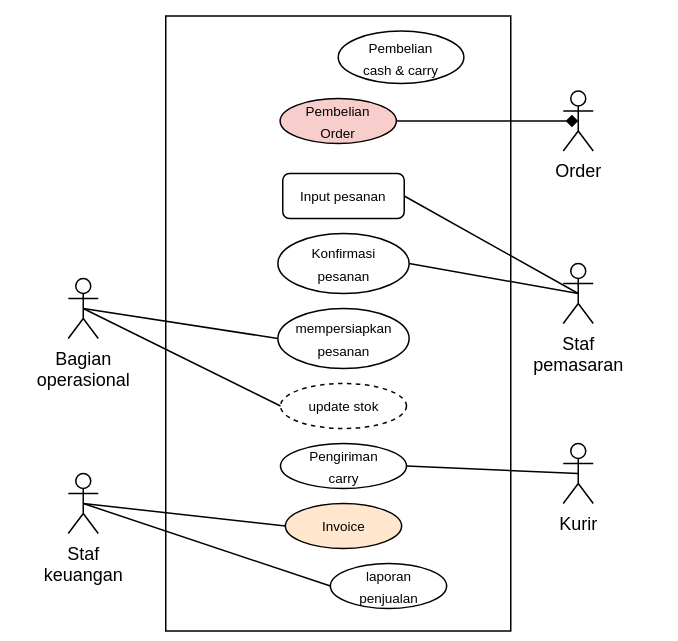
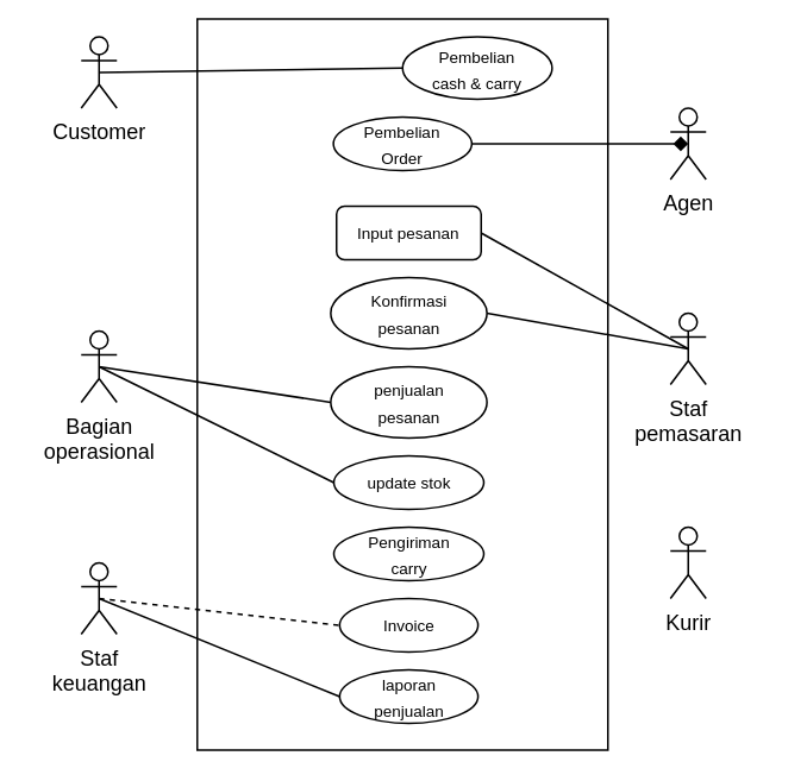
+ <mxCell id="10" value="" style="endArrow=none;html=1;exitX=0.5;exitY=0.5;exitDx=0;exitDy=0;exitPerimeter=0;entryX=0;entryY=0.5;entryDx=0;entryDy=0;" edge="1" parent="1" source="3" target="9"><mxGeometry width="50" height="50" relative="1" as="geometry"><mxPoint x="205" y="175" as="sourcePoint" /><mxPoint x="255" y="125" as="targetPoint" /></mxGeometry></mxCell>
+ <mxCell id="3" value="Customer" style="shape=umlActor;verticalLabelPosition=bottom;verticalAlign=top;html=1;outlineConnect=0;" vertex="1" parent="1"><mxGeometry x="45" y="20" width="20" height="40" as="geometry" /></mxCell>
- <mxCell id="11" value="&lt;font style=&quot;font-size: 9px&quot;&gt;Pembelian&lt;br&gt;Order&lt;br&gt;&lt;/font&gt;" style="ellipse;whiteSpace=wrap;html=1;fillColor=#f8cecc;" vertex="1" parent="1"><mxGeometry x="186.25" y="65" width="77.5" height="30" as="geometry" /></mxCell>
+ <mxCell id="11" value="&lt;font style=&quot;font-size: 9px&quot;&gt;Pembelian&lt;br&gt;Order&lt;br&gt;&lt;/font&gt;" style="ellipse;whiteSpace=wrap;html=1;" vertex="1" parent="1"><mxGeometry x="186.25" y="65" width="77.5" height="30" as="geometry" /></mxCell>
- <mxCell id="8" value="Order" style="shape=umlActor;verticalLabelPosition=bottom;verticalAlign=top;html=1;outlineConnect=0;" vertex="1" parent="1"><mxGeometry x="375" y="60" width="20" height="40" as="geometry" /></mxCell>
+ <mxCell id="8" value="Agen" style="shape=umlActor;verticalLabelPosition=bottom;verticalAlign=top;html=1;outlineConnect=0;" vertex="1" parent="1"><mxGeometry x="375" y="60" width="20" height="40" as="geometry" /></mxCell>
- <mxCell id="19" value="&lt;font style=&quot;font-size: 9px&quot;&gt;&lt;font style=&quot;font-size: 9px&quot;&gt;mempersiapkan&lt;br&gt;&lt;/font&gt;pesanan&lt;br&gt;&lt;/font&gt;" style="ellipse;whiteSpace=wrap;html=1;" vertex="1" parent="1"><mxGeometry x="184.75" y="205" width="87.5" height="40" as="geometry" /></mxCell>
+ <mxCell id="19" value="&lt;font style=&quot;font-size: 9px&quot;&gt;&lt;font style=&quot;font-size: 9px&quot;&gt;penjualan&lt;br&gt;&lt;/font&gt;pesanan&lt;br&gt;&lt;/font&gt;" style="ellipse;whiteSpace=wrap;html=1;" vertex="1" parent="1"><mxGeometry x="184.75" y="205" width="87.5" height="40" as="geometry" /></mxCell>
- <mxCell id="20" value="&lt;font&gt;&lt;font style=&quot;font-size: 9px&quot;&gt;update stok&lt;/font&gt;&lt;br&gt;&lt;/font&gt;" style="ellipse;whiteSpace=wrap;html=1;dashed=1;" vertex="1" parent="1"><mxGeometry x="186.5" y="255" width="84" height="30" as="geometry" /></mxCell>
+ <mxCell id="20" value="&lt;font&gt;&lt;font style=&quot;font-size: 9px&quot;&gt;update stok&lt;/font&gt;&lt;br&gt;&lt;/font&gt;" style="ellipse;whiteSpace=wrap;html=1;" vertex="1" parent="1"><mxGeometry x="186.5" y="255" width="84" height="30" as="geometry" /></mxCell>
- <mxCell id="22" value="" style="endArrow=none;html=1;exitX=1;exitY=0.5;exitDx=0;exitDy=0;entryX=0.5;entryY=0.5;entryDx=0;entryDy=0;entryPerimeter=0;" edge="1" parent="1" source="21" target="7"><mxGeometry width="50" height="50" relative="1" as="geometry"><mxPoint x="205" y="295" as="sourcePoint" /><mxPoint x="255" y="245" as="targetPoint" /></mxGeometry></mxCell>
- <mxCell id="14" value="" style="endArrow=none;html=1;entryX=0;entryY=0.5;entryDx=0;entryDy=0;exitX=0.5;exitY=0.5;exitDx=0;exitDy=0;exitPerimeter=0;" edge="1" parent="1" source="2" target="13"><mxGeometry width="50" height="50" relative="1" as="geometry"><mxPoint x="205" y="245" as="sourcePoint" /><mxPoint x="255" y="195" as="targetPoint" /></mxGeometry></mxCell>
+ <mxCell id="14" value="" style="endArrow=none;html=1;entryX=0;entryY=0.5;entryDx=0;entryDy=0;exitX=0.5;exitY=0.5;exitDx=0;exitDy=0;exitPerimeter=0;dashed=1;" edge="1" parent="1" source="2" target="13"><mxGeometry width="50" height="50" relative="1" as="geometry"><mxPoint x="205" y="245" as="sourcePoint" /><mxPoint x="255" y="195" as="targetPoint" /></mxGeometry></mxCell>
- <mxCell id="13" value="&lt;font&gt;&lt;font style=&quot;font-size: 9px&quot;&gt;Invoice&lt;/font&gt;&lt;br&gt;&lt;/font&gt;" style="ellipse;whiteSpace=wrap;html=1;fillColor=#ffe6cc;" vertex="1" parent="1"><mxGeometry x="189.75" y="335" width="77.5" height="30" as="geometry" /></mxCell>
+ <mxCell id="13" value="&lt;font&gt;&lt;font style=&quot;font-size: 9px&quot;&gt;Invoice&lt;/font&gt;&lt;br&gt;&lt;/font&gt;" style="ellipse;whiteSpace=wrap;html=1;" vertex="1" parent="1"><mxGeometry x="189.75" y="335" width="77.5" height="30" as="geometry" /></mxCell>
- <mxCell id="25" value="&lt;font style=&quot;font-size: 9px&quot;&gt;&lt;font style=&quot;font-size: 9px&quot;&gt;laporan&lt;br&gt;&lt;/font&gt;penjualan&lt;br&gt;&lt;/font&gt;" style="ellipse;whiteSpace=wrap;html=1;" vertex="1" parent="1"><mxGeometry x="219.75" y="375" width="77.5" height="30" as="geometry" /></mxCell>
+ <mxCell id="25" value="&lt;font style=&quot;font-size: 9px&quot;&gt;&lt;font style=&quot;font-size: 9px&quot;&gt;laporan&lt;br&gt;&lt;/font&gt;penjualan&lt;br&gt;&lt;/font&gt;" style="ellipse;whiteSpace=wrap;html=1;" vertex="1" parent="1"><mxGeometry x="189.75" y="375" width="77.5" height="30" as="geometry" /></mxCell>
